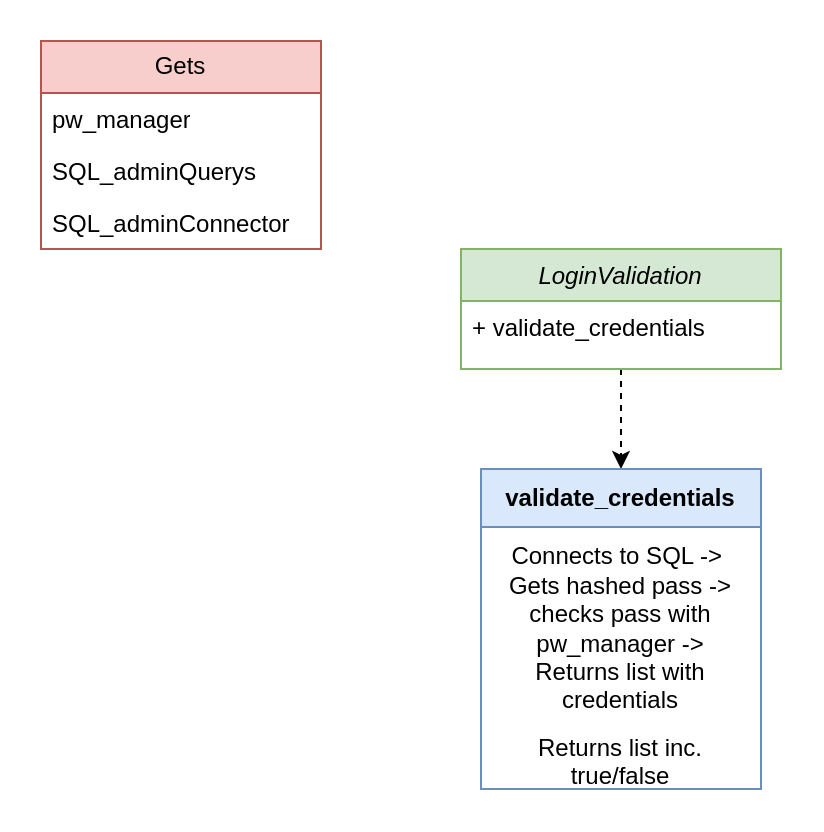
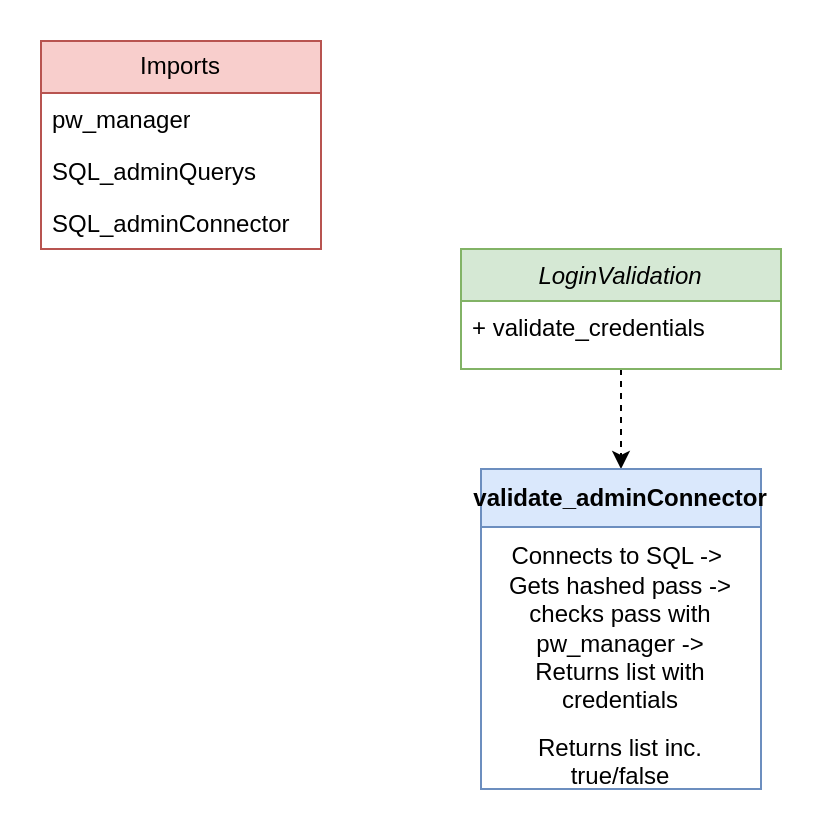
- <mxCell id="5" value="Gets" style="swimlane;fontStyle=0;childLayout=stackLayout;horizontal=1;startSize=26;fillColor=#f8cecc;horizontalStack=0;resizeParent=1;resizeParentMax=0;resizeLast=0;collapsible=1;marginBottom=0;whiteSpace=wrap;html=1;strokeColor=#b85450;" vertex="1" parent="1"><mxGeometry x="20" y="20" width="140" height="104" as="geometry" /></mxCell>
+ <mxCell id="5" value="Imports" style="swimlane;fontStyle=0;childLayout=stackLayout;horizontal=1;startSize=26;fillColor=#f8cecc;horizontalStack=0;resizeParent=1;resizeParentMax=0;resizeLast=0;collapsible=1;marginBottom=0;whiteSpace=wrap;html=1;strokeColor=#b85450;" vertex="1" parent="1"><mxGeometry x="20" y="20" width="140" height="104" as="geometry" /></mxCell>
- <mxCell id="9" value="validate_credentials" style="swimlane;fontStyle=1;align=center;verticalAlign=middle;childLayout=stackLayout;horizontal=1;startSize=29;horizontalStack=0;resizeParent=1;resizeParentMax=0;resizeLast=0;collapsible=0;marginBottom=0;html=1;whiteSpace=wrap;fillColor=#dae8fc;strokeColor=#6c8ebf;" vertex="1" parent="1"><mxGeometry x="240" y="234" width="140" height="160" as="geometry" /></mxCell>
+ <mxCell id="9" value="validate_adminConnector" style="swimlane;fontStyle=1;align=center;verticalAlign=middle;childLayout=stackLayout;horizontal=1;startSize=29;horizontalStack=0;resizeParent=1;resizeParentMax=0;resizeLast=0;collapsible=0;marginBottom=0;html=1;whiteSpace=wrap;fillColor=#dae8fc;strokeColor=#6c8ebf;" vertex="1" parent="1"><mxGeometry x="240" y="234" width="140" height="160" as="geometry" /></mxCell>
